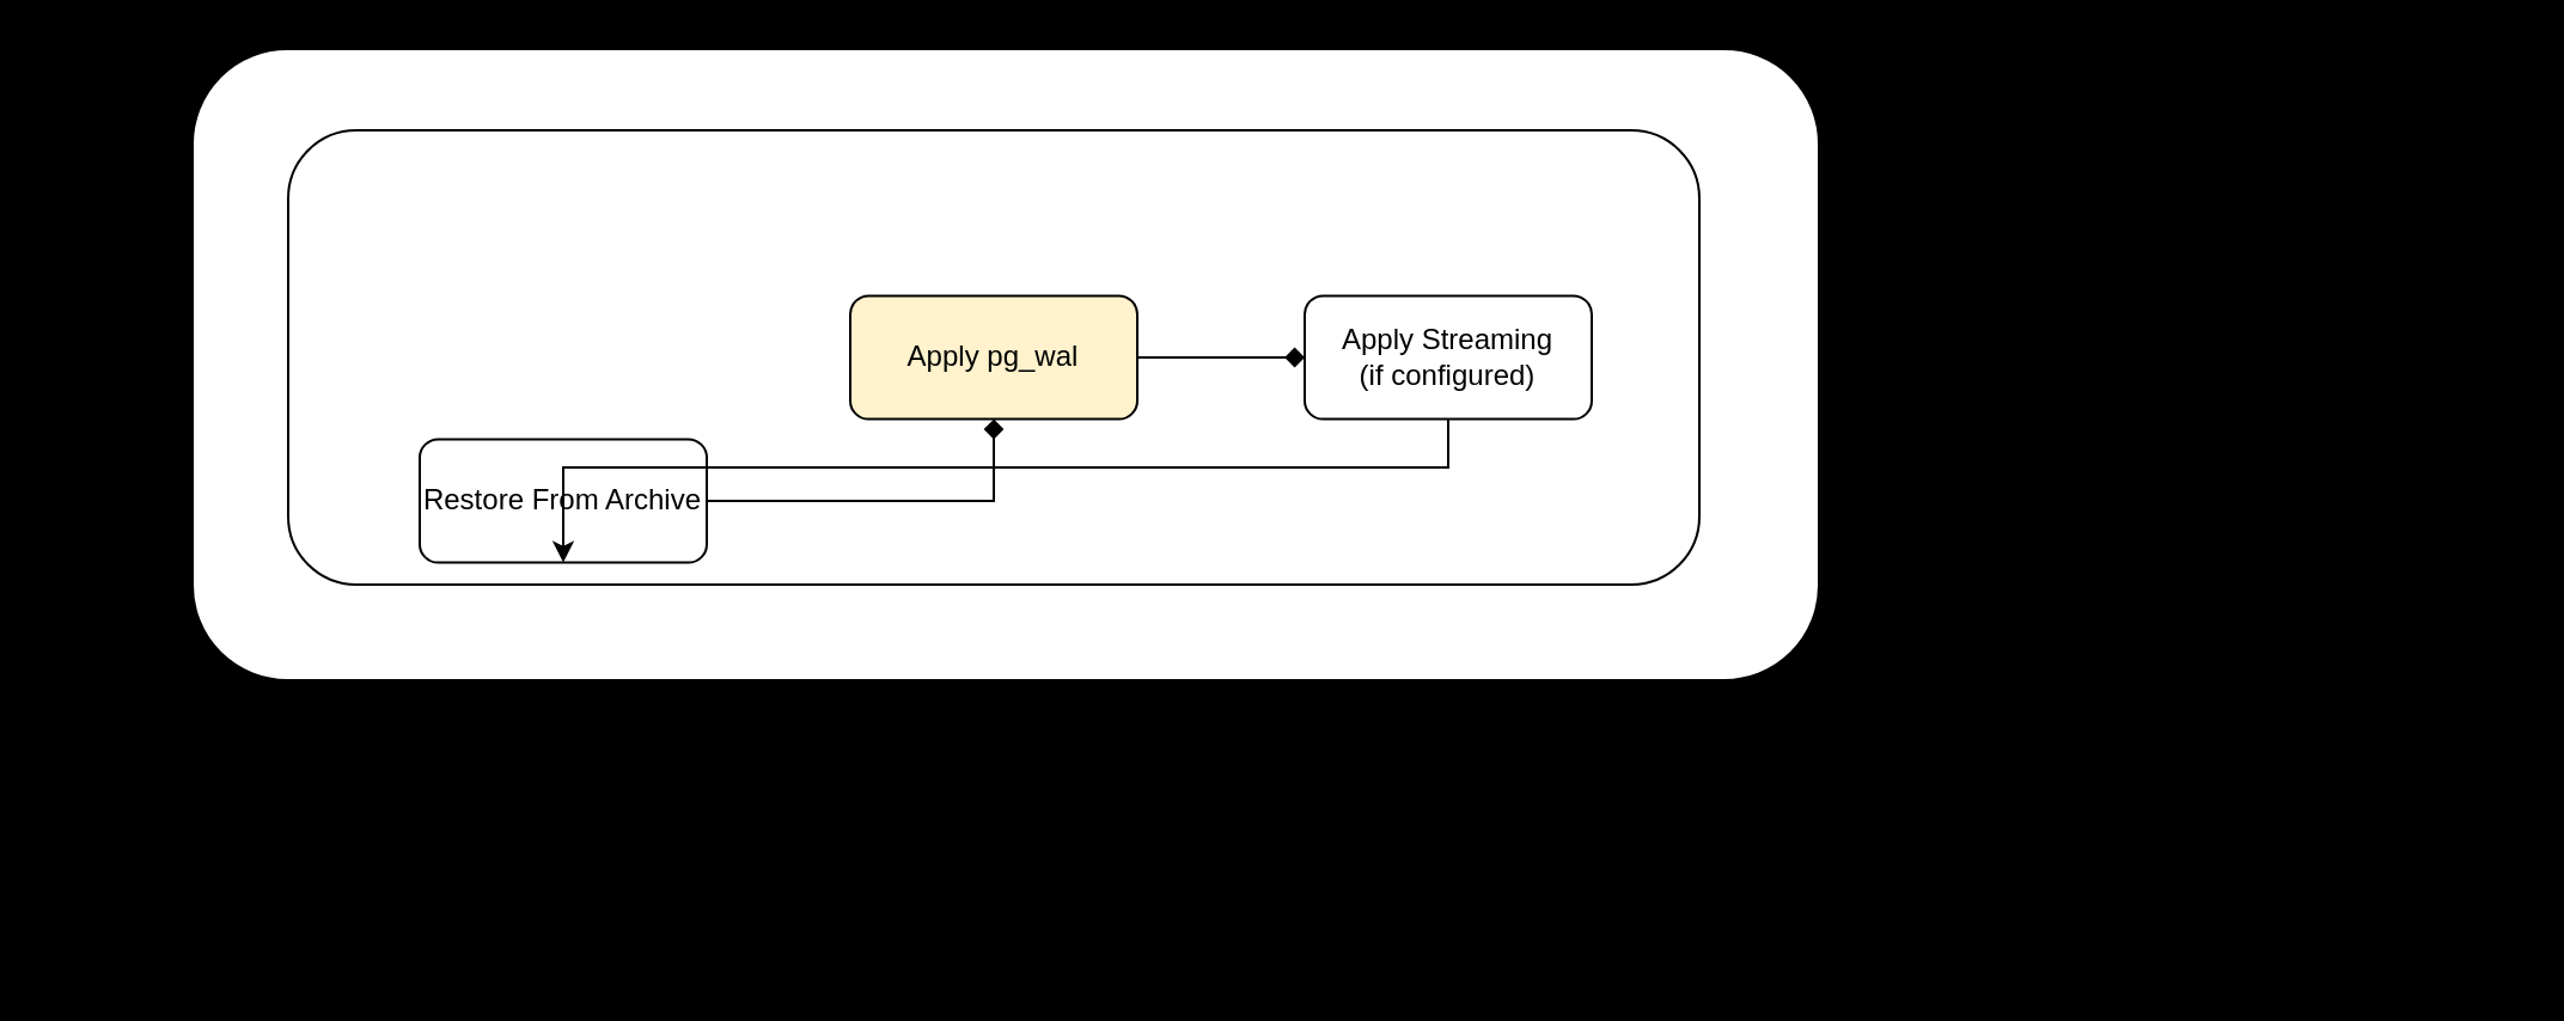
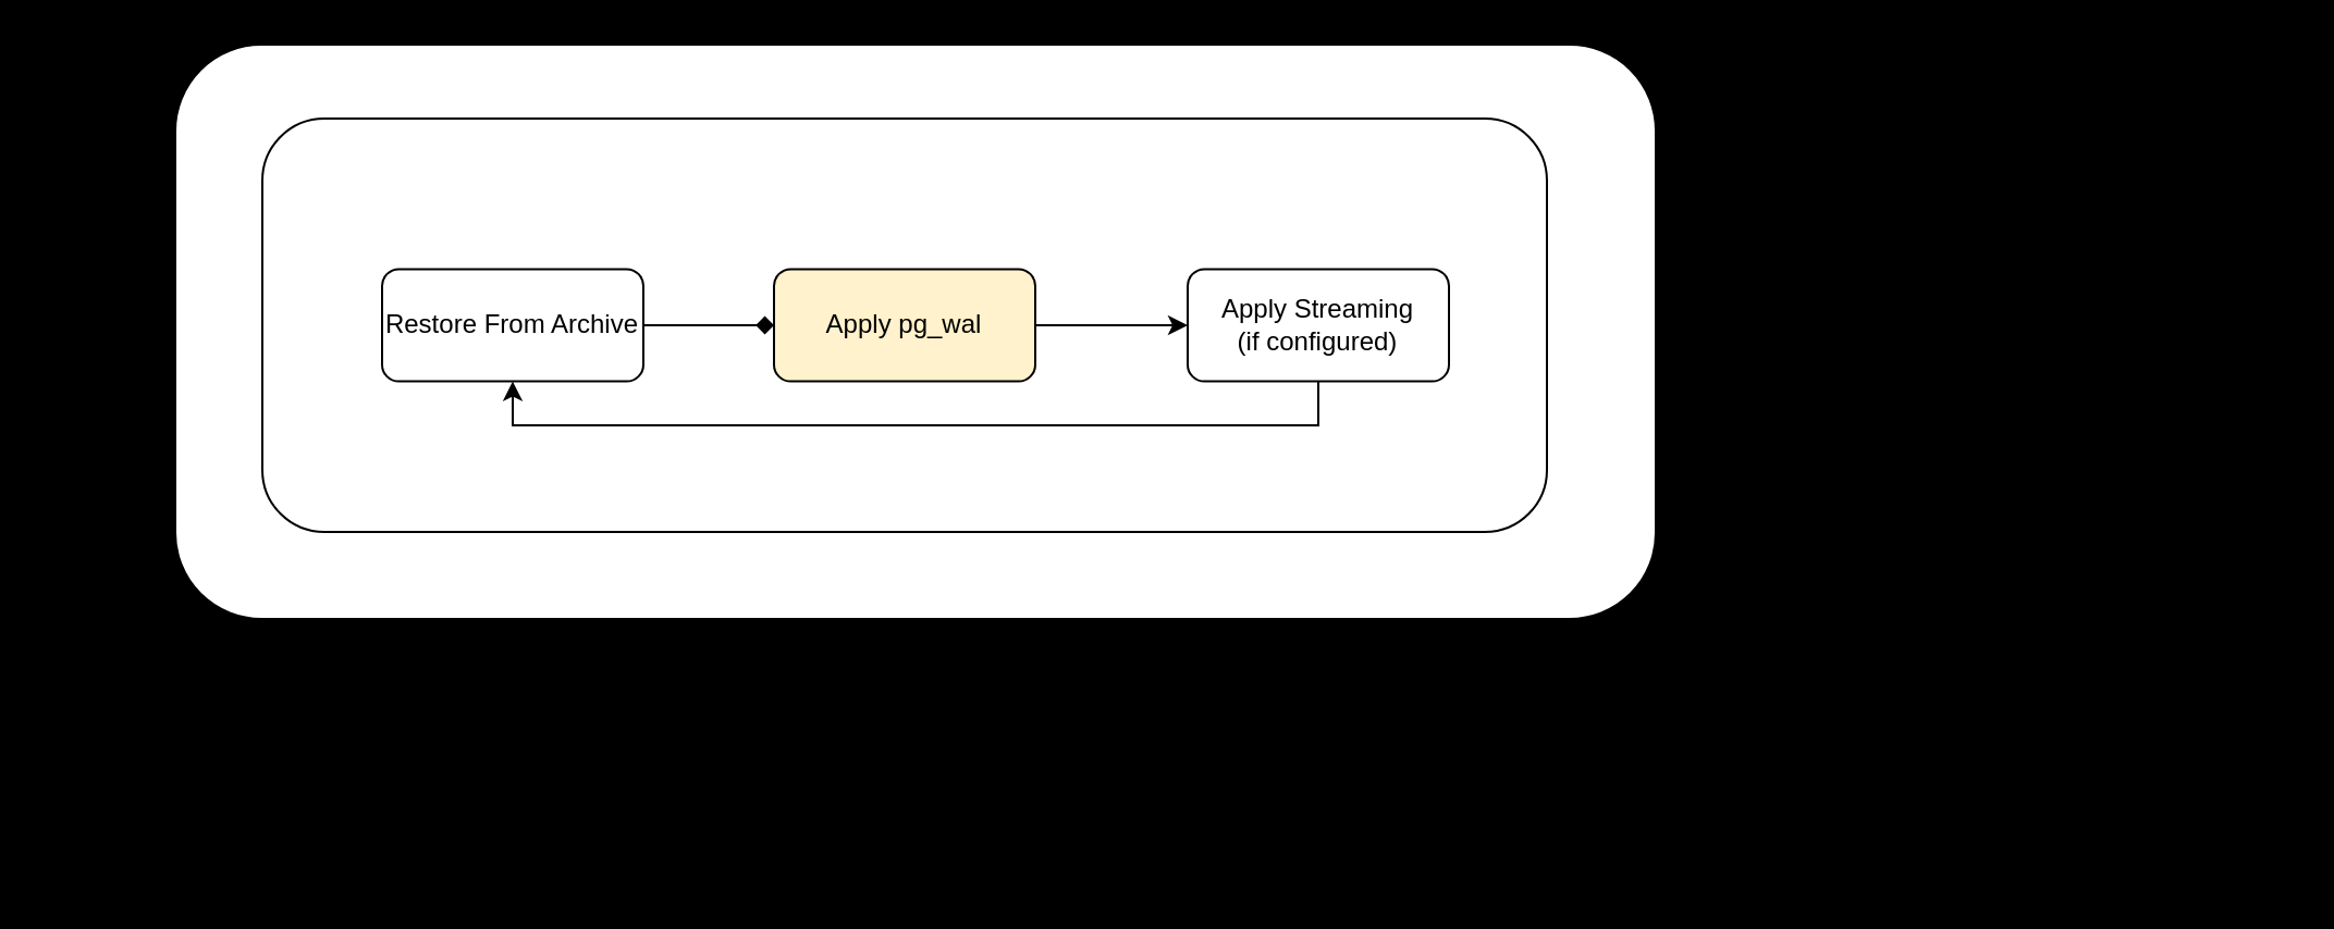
- <mxCell id="15" value="" style="edgeStyle=orthogonalEdgeStyle;rounded=0;orthogonalLoop=1;jettySize=auto;html=1;endArrow=diamond;" edge="1" parent="1" source="16" target="7"><mxGeometry relative="1" as="geometry" /></mxCell>
+ <mxCell id="15" value="" style="edgeStyle=orthogonalEdgeStyle;rounded=0;orthogonalLoop=1;jettySize=auto;html=1;" edge="1" parent="1" source="16" target="7"><mxGeometry relative="1" as="geometry" /></mxCell>
- <mxCell id="5" value="Restore From Archive" style="rounded=1;whiteSpace=wrap;html=1;container=0;" vertex="1" parent="1"><mxGeometry x="175" y="183.19" width="120" height="51.623" as="geometry" /></mxCell>
+ <mxCell id="5" value="Restore From Archive" style="rounded=1;whiteSpace=wrap;html=1;container=0;" vertex="1" parent="1"><mxGeometry x="175" y="123.19" width="120" height="51.623" as="geometry" /></mxCell>
